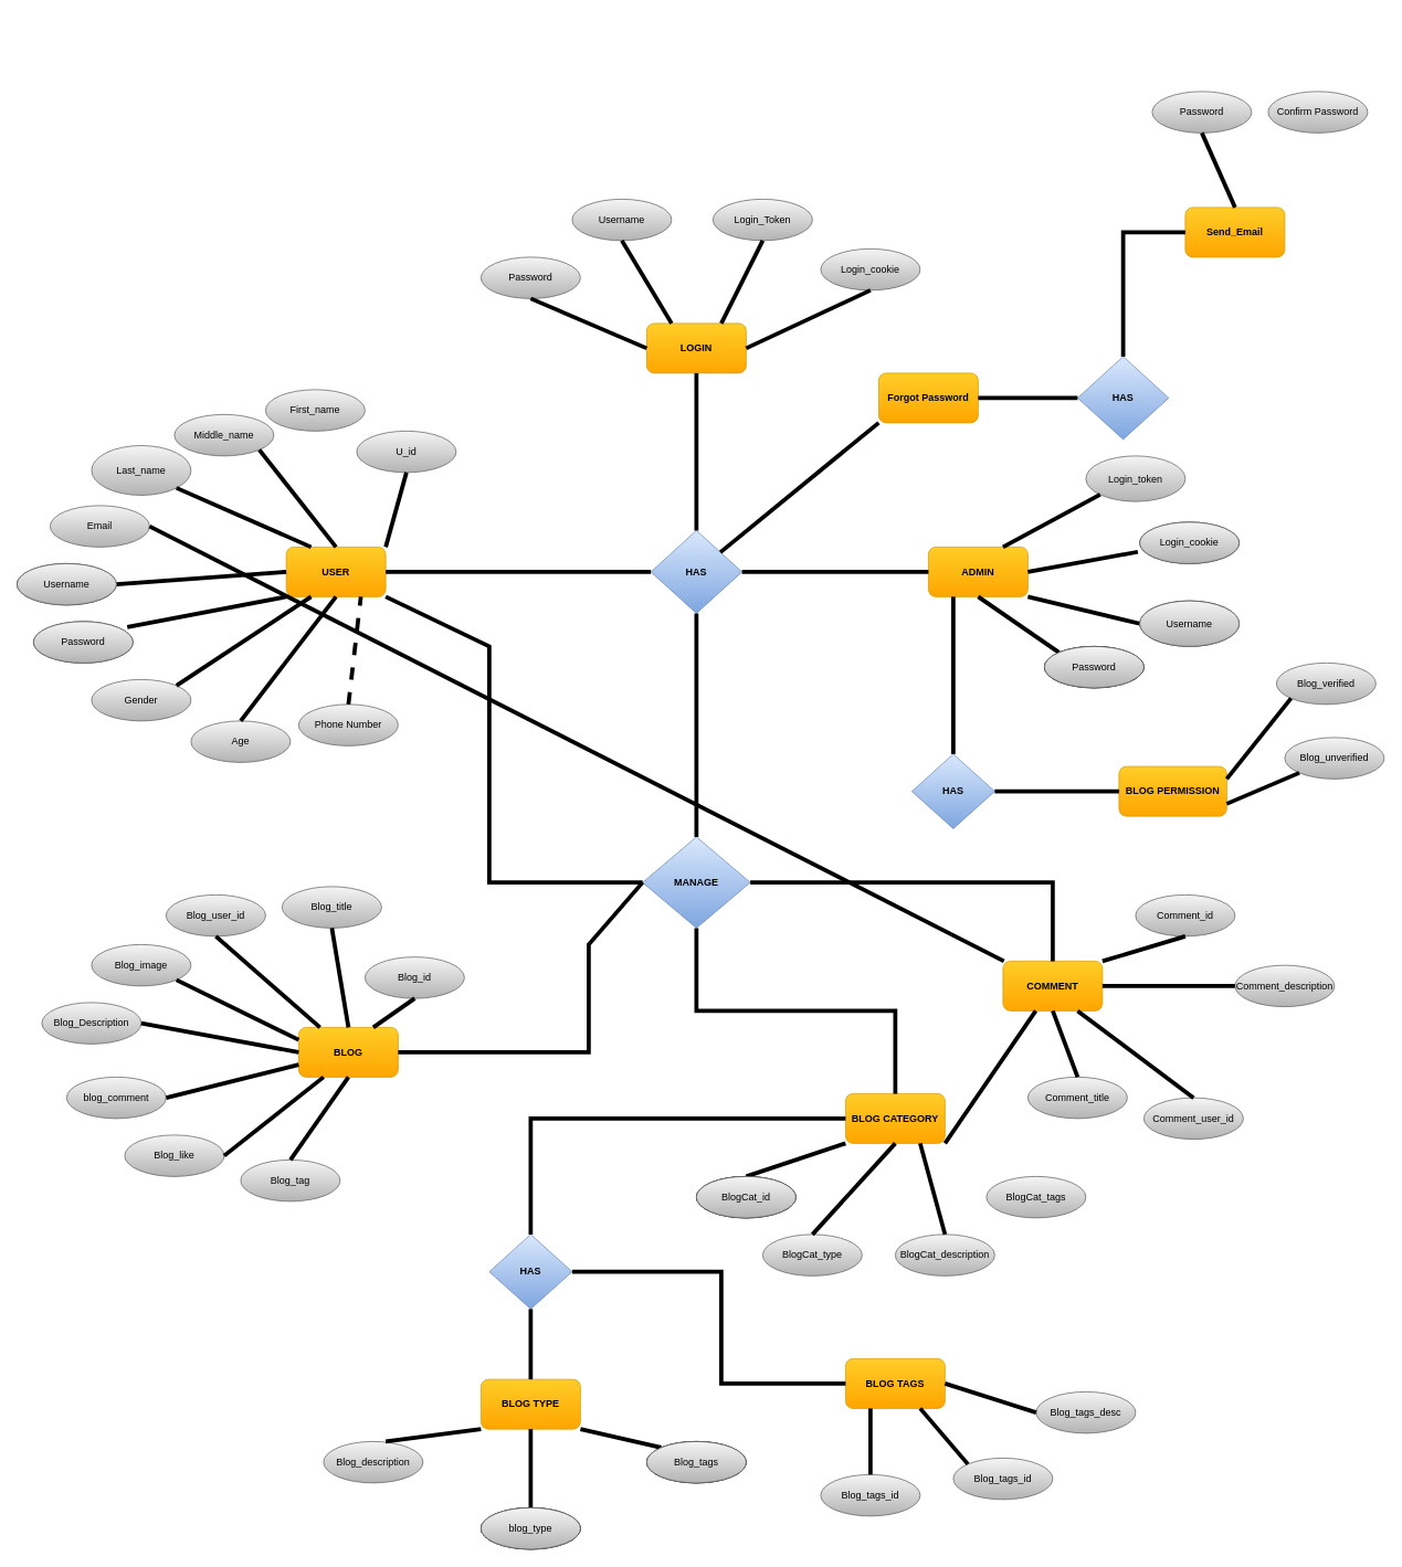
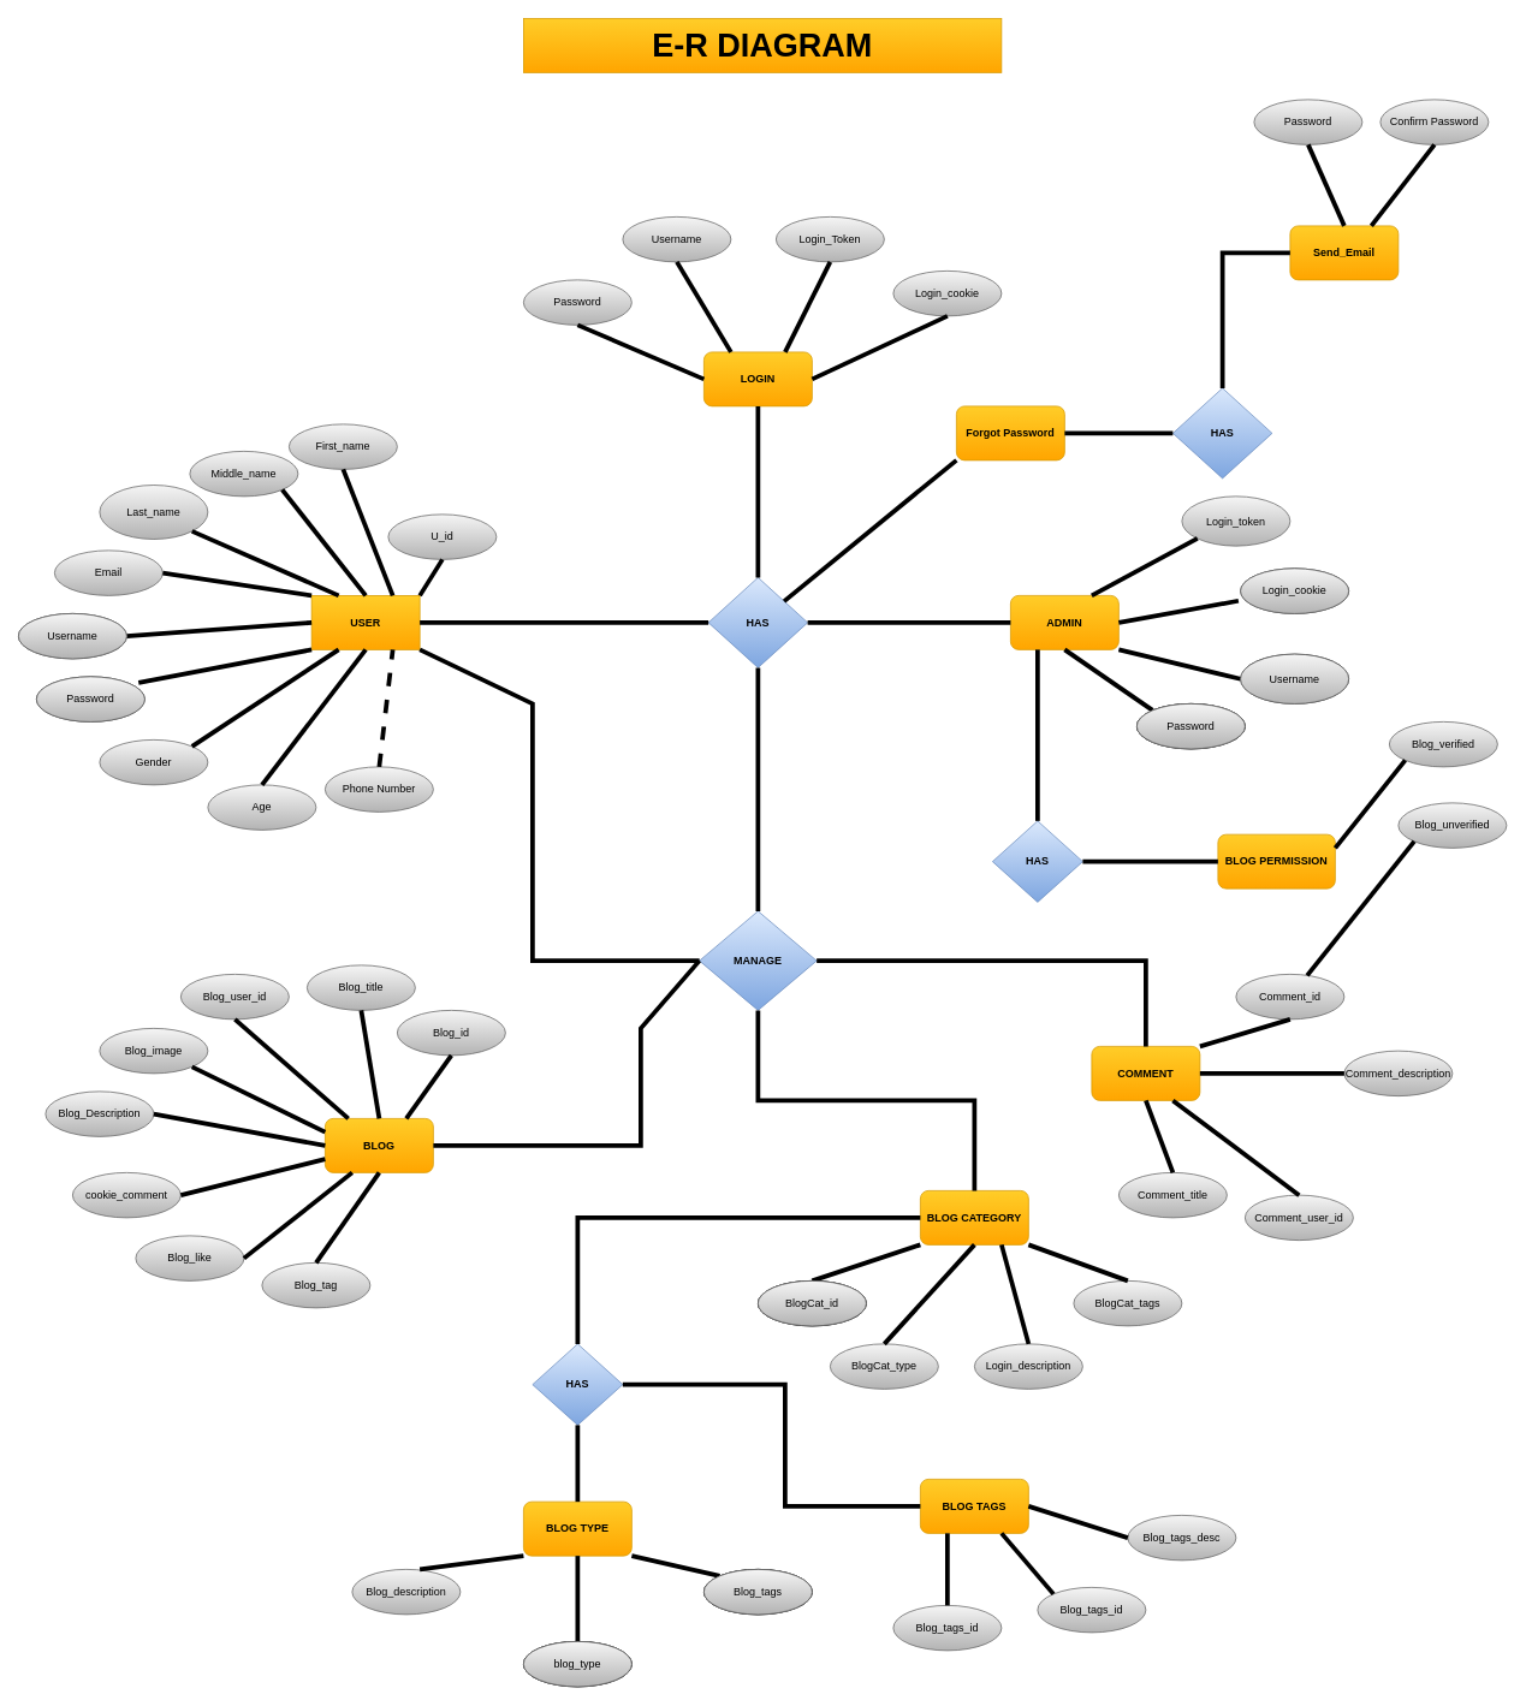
+ <mxCell id="134" value="&lt;b&gt;&lt;font style=&quot;font-size: 36px&quot;&gt;E-R DIAGRAM&lt;/font&gt;&lt;/b&gt;" style="rounded=0;whiteSpace=wrap;html=1;fillColor=#ffcd28;gradientColor=#ffa500;strokeColor=#d79b00;" parent="1" vertex="1"><mxGeometry x="580" y="20" width="530" height="60" as="geometry" /></mxCell>
+ <mxCell id="85" value="" style="endArrow=none;html=1;rounded=0;entryX=0.75;entryY=0;entryDx=0;entryDy=0;exitX=0.5;exitY=1;exitDx=0;exitDy=0;strokeWidth=5;" parent="1" source="34" target="33" edge="1"><mxGeometry width="50" height="50" relative="1" as="geometry"><mxPoint x="1780" y="170" as="sourcePoint" /><mxPoint x="1740" y="280" as="targetPoint" /></mxGeometry></mxCell>
- <mxCell id="14" value="U_id" style="ellipse;whiteSpace=wrap;html=1;fillColor=#f5f5f5;gradientColor=#b3b3b3;strokeColor=#666666;" parent="1" vertex="1"><mxGeometry x="430" y="520" width="120" height="50" as="geometry" /></mxCell>
+ <mxCell id="14" value="U_id" style="ellipse;whiteSpace=wrap;html=1;fillColor=#f5f5f5;gradientColor=#b3b3b3;strokeColor=#666666;" parent="1" vertex="1"><mxGeometry x="430" y="570" width="120" height="50" as="geometry" /></mxCell>
+ <mxCell id="69" value="" style="endArrow=none;html=1;rounded=0;entryX=0.75;entryY=0;entryDx=0;entryDy=0;exitX=0.5;exitY=1;exitDx=0;exitDy=0;strokeWidth=5;" parent="1" source="13" target="3" edge="1"><mxGeometry width="50" height="50" relative="1" as="geometry"><mxPoint x="380" y="520" as="sourcePoint" /><mxPoint x="440" y="770" as="targetPoint" /></mxGeometry></mxCell>
- <mxCell id="3" value="&lt;b&gt;USER&lt;/b&gt;" style="rounded=1;whiteSpace=wrap;html=1;fillColor=#ffcd28;gradientColor=#ffa500;strokeColor=#d79b00;" parent="1" vertex="1"><mxGeometry x="345" y="660" width="120" height="60" as="geometry" /></mxCell>
+ <mxCell id="3" value="&lt;b&gt;USER&lt;/b&gt;" style="whiteSpace=wrap;html=1;fillColor=#ffcd28;gradientColor=#ffa500;strokeColor=#d79b00;rounded=0;" parent="1" vertex="1"><mxGeometry x="345" y="660" width="120" height="60" as="geometry" /></mxCell>
- <mxCell id="66" value="" style="endArrow=none;html=1;rounded=0;exitX=1;exitY=0.5;exitDx=0;exitDy=0;strokeWidth=5;" parent="1" source="16" target="11" edge="1"><mxGeometry width="50" height="50" relative="1" as="geometry"><mxPoint x="190" y="755" as="sourcePoint" /><mxPoint x="410" y="740" as="targetPoint" /></mxGeometry></mxCell>
+ <mxCell id="66" value="" style="endArrow=none;html=1;rounded=0;exitX=1;exitY=0.5;exitDx=0;exitDy=0;entryX=0;entryY=0;entryDx=0;entryDy=0;strokeWidth=5;" parent="1" source="16" target="3" edge="1"><mxGeometry width="50" height="50" relative="1" as="geometry"><mxPoint x="190" y="755" as="sourcePoint" /><mxPoint x="410" y="740" as="targetPoint" /></mxGeometry></mxCell>
- <mxCell id="83" value="" style="endArrow=none;html=1;rounded=0;entryX=1;entryY=0.75;entryDx=0;entryDy=0;exitX=0;exitY=1;exitDx=0;exitDy=0;strokeWidth=5;" parent="1" source="76" target="9" edge="1"><mxGeometry width="50" height="50" relative="1" as="geometry"><mxPoint x="1797.72" y="945.85" as="sourcePoint" /><mxPoint x="1630" y="990" as="targetPoint" /></mxGeometry></mxCell>
+ <mxCell id="83" value="" style="endArrow=none;html=1;rounded=0;exitX=0;exitY=1;exitDx=0;exitDy=0;strokeWidth=5;" parent="1" source="76" target="39" edge="1"><mxGeometry width="50" height="50" relative="1" as="geometry"><mxPoint x="1797.72" y="945.85" as="sourcePoint" /><mxPoint x="1630" y="990" as="targetPoint" /></mxGeometry></mxCell>
- <mxCell id="47" value="Blog_id" style="ellipse;whiteSpace=wrap;html=1;fillColor=#f5f5f5;gradientColor=#b3b3b3;strokeColor=#666666;" parent="1" vertex="1"><mxGeometry x="440" y="1155" width="120" height="50" as="geometry" /></mxCell>
+ <mxCell id="47" value="Blog_id" style="ellipse;whiteSpace=wrap;html=1;fillColor=#f5f5f5;gradientColor=#b3b3b3;strokeColor=#666666;" parent="1" vertex="1"><mxGeometry x="440" y="1120" width="120" height="50" as="geometry" /></mxCell>
- <mxCell id="107" value="" style="endArrow=none;html=1;rounded=0;exitX=1;exitY=1;exitDx=0;exitDy=0;strokeWidth=5;" parent="1" source="6" target="11" edge="1"><mxGeometry width="50" height="50" relative="1" as="geometry"><mxPoint x="1140" y="1350" as="sourcePoint" /><mxPoint x="1330" y="1385" as="targetPoint" /></mxGeometry></mxCell>
+ <mxCell id="107" value="" style="endArrow=none;html=1;rounded=0;exitX=1;exitY=1;exitDx=0;exitDy=0;entryX=0.5;entryY=0;entryDx=0;entryDy=0;strokeWidth=5;" parent="1" source="6" target="55" edge="1"><mxGeometry width="50" height="50" relative="1" as="geometry"><mxPoint x="1140" y="1350" as="sourcePoint" /><mxPoint x="1330" y="1385" as="targetPoint" /></mxGeometry></mxCell>
- <mxCell id="50" value="blog_comment" style="ellipse;whiteSpace=wrap;html=1;fillColor=#f5f5f5;gradientColor=#b3b3b3;strokeColor=#666666;" parent="1" vertex="1"><mxGeometry x="80" y="1300" width="120" height="50" as="geometry" /></mxCell>
+ <mxCell id="50" value="cookie_comment" style="ellipse;whiteSpace=wrap;html=1;fillColor=#f5f5f5;gradientColor=#b3b3b3;strokeColor=#666666;" parent="1" vertex="1"><mxGeometry x="80" y="1300" width="120" height="50" as="geometry" /></mxCell>
- <mxCell id="57" value="BlogCat_description" style="ellipse;whiteSpace=wrap;html=1;fillColor=#f5f5f5;gradientColor=#b3b3b3;strokeColor=#666666;" parent="1" vertex="1"><mxGeometry x="1080" y="1490" width="120" height="50" as="geometry" /></mxCell>
+ <mxCell id="57" value="Login_description" style="ellipse;whiteSpace=wrap;html=1;fillColor=#f5f5f5;gradientColor=#b3b3b3;strokeColor=#666666;" parent="1" vertex="1"><mxGeometry x="1080" y="1490" width="120" height="50" as="geometry" /></mxCell>
